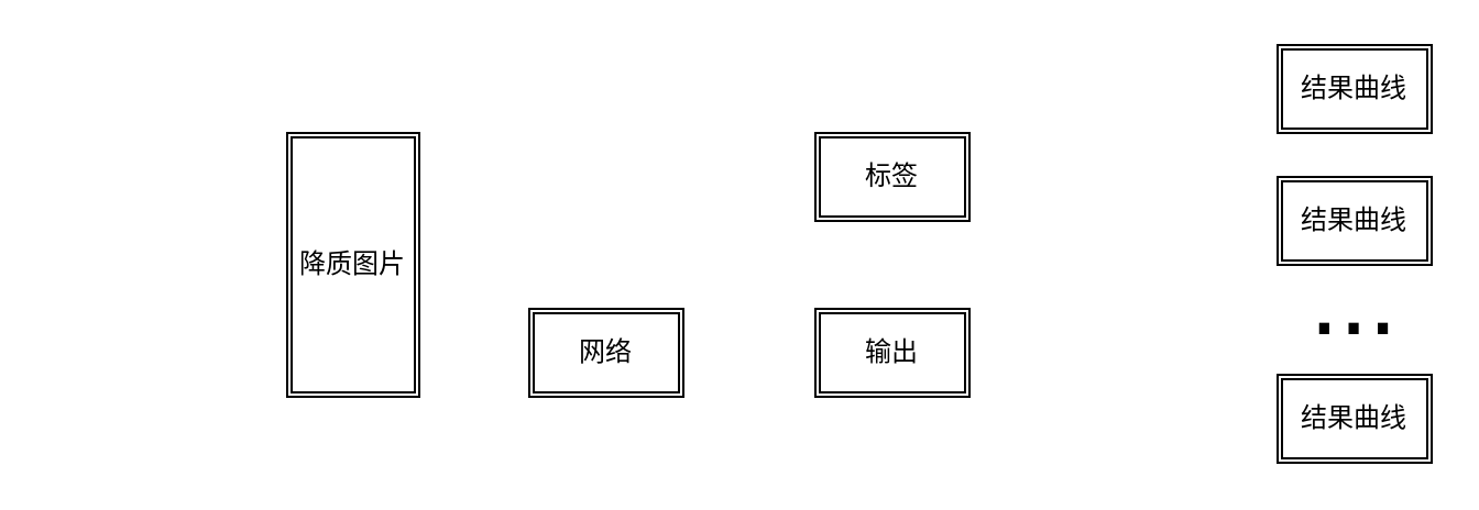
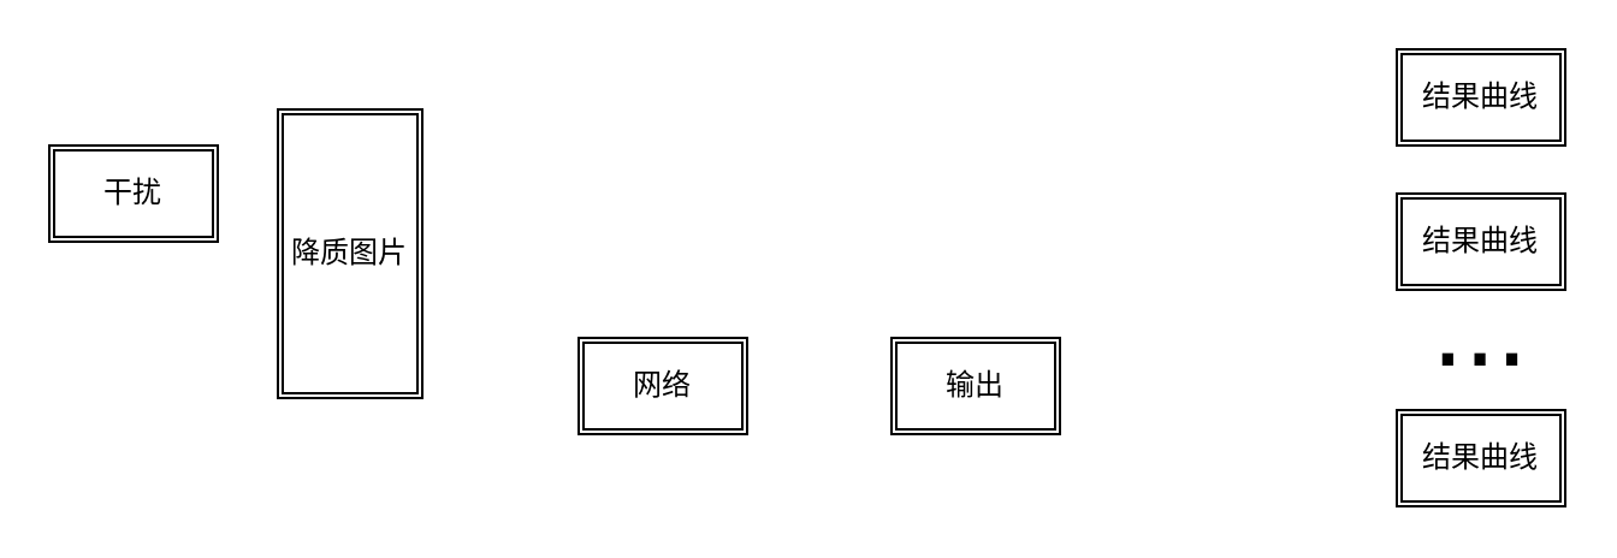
+ <mxCell id="5" value="干扰" style="shape=ext;double=1;rounded=0;whiteSpace=wrap;html=1;" vertex="1" parent="1"><mxGeometry x="20" y="60" width="70" height="40" as="geometry" /></mxCell>
- <mxCell id="4" value="标签" style="shape=ext;double=1;rounded=0;whiteSpace=wrap;html=1;" vertex="1" parent="1"><mxGeometry x="370" y="60" width="70" height="40" as="geometry" /></mxCell>
- <mxCell id="6" value="降质图片" style="shape=ext;double=1;rounded=0;whiteSpace=wrap;html=1;" vertex="1" parent="1"><mxGeometry x="130" y="60" width="60" height="120" as="geometry" /></mxCell>
+ <mxCell id="6" value="降质图片" style="shape=ext;double=1;rounded=0;whiteSpace=wrap;html=1;" vertex="1" parent="1"><mxGeometry x="115" y="45" width="60" height="120" as="geometry" /></mxCell>
